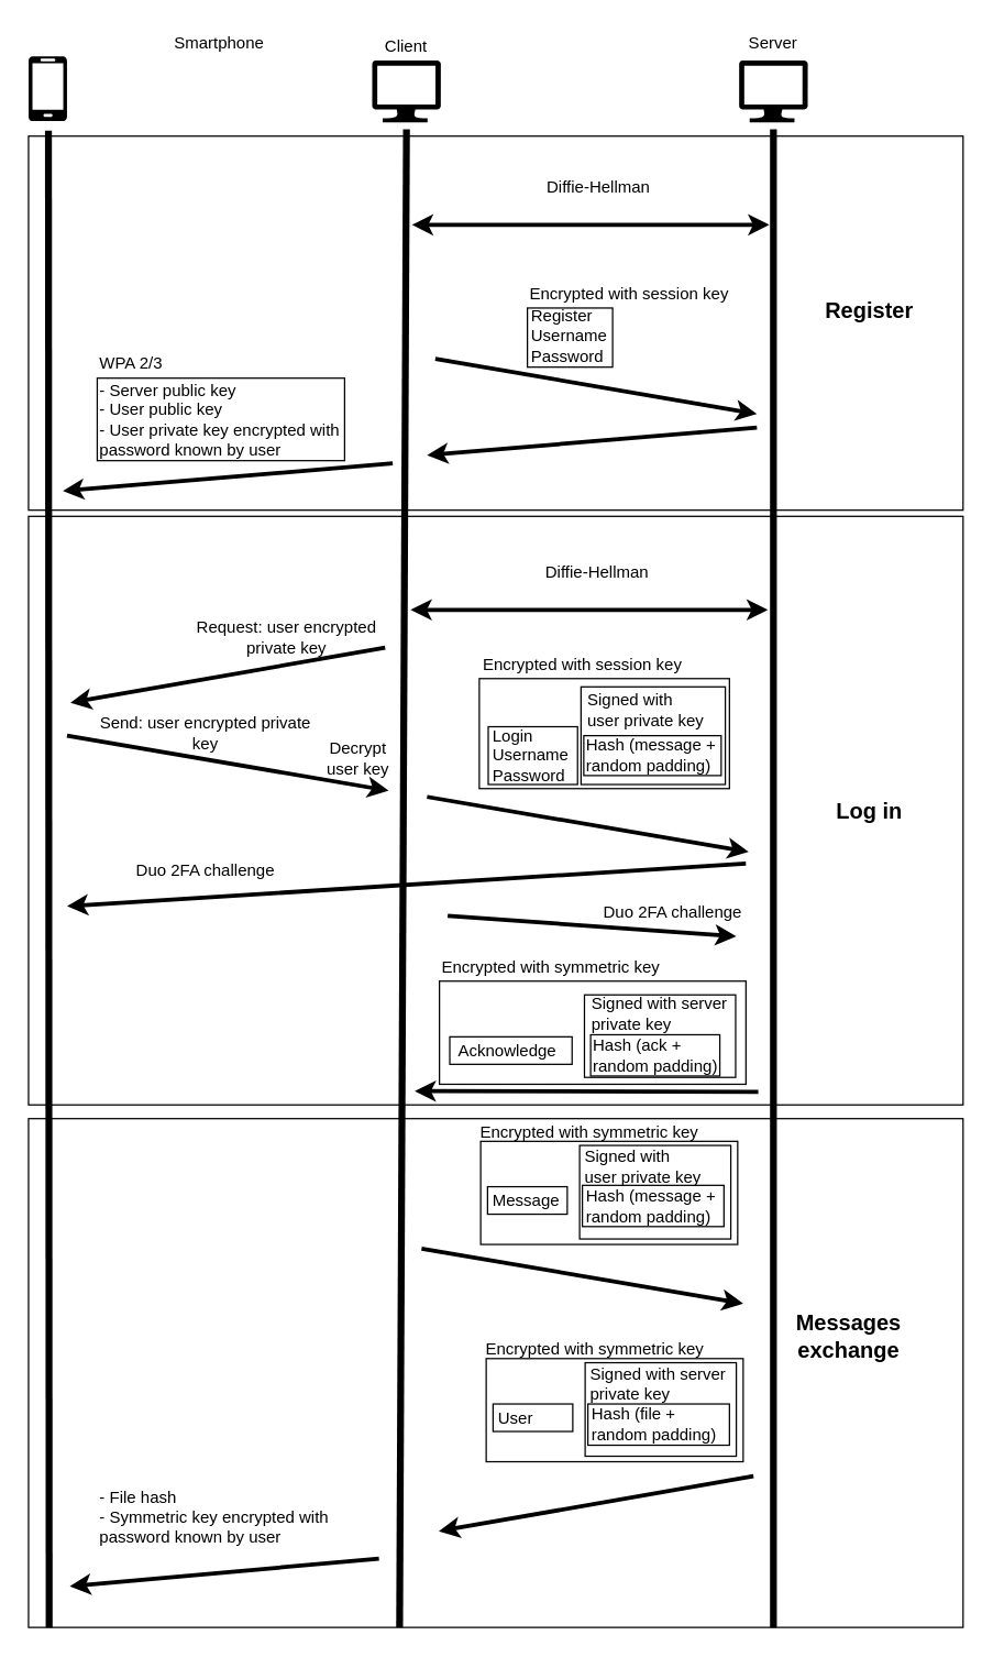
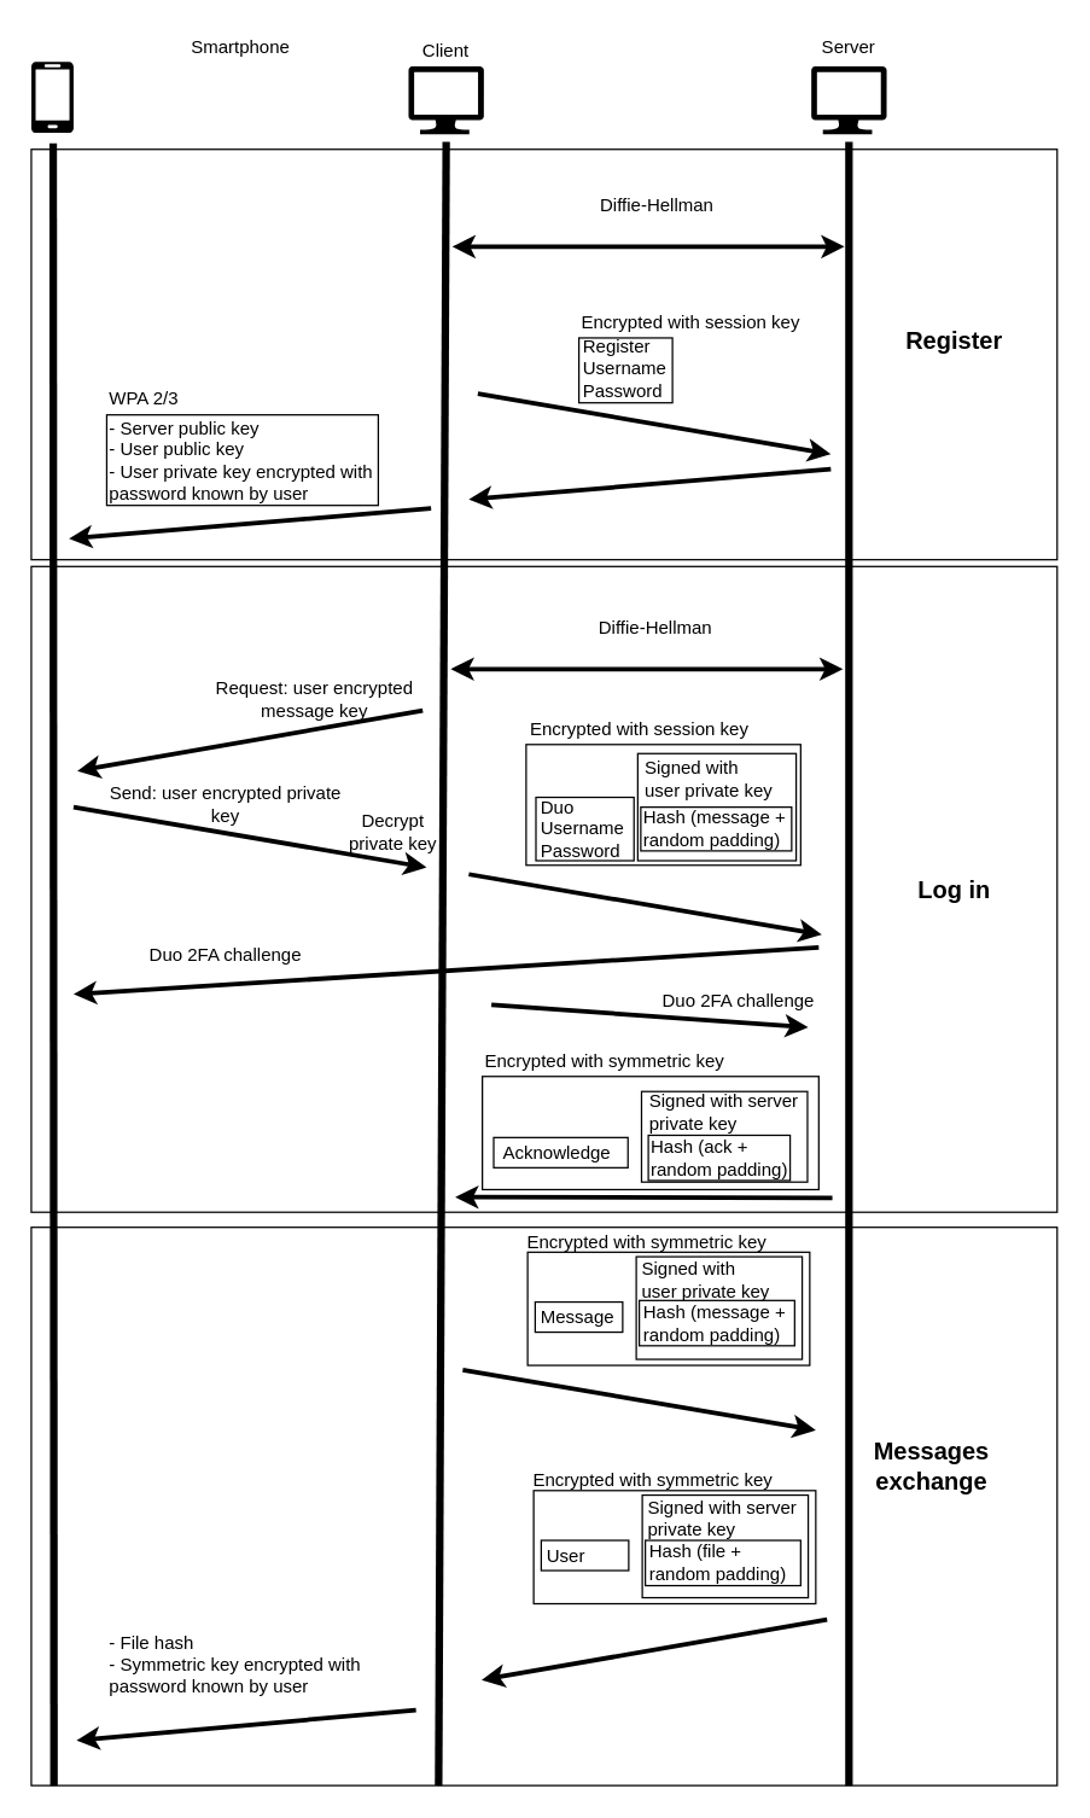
- <mxCell id="34" value="Request: user encrypted private key" style="text;html=1;strokeColor=none;fillColor=none;align=center;verticalAlign=middle;whiteSpace=wrap;rounded=0;" parent="1" vertex="1"><mxGeometry x="123" y="453" width="170" height="20" as="geometry" /></mxCell>
+ <mxCell id="34" value="Request: user encrypted message key" style="text;html=1;strokeColor=none;fillColor=none;align=center;verticalAlign=middle;whiteSpace=wrap;rounded=0;" parent="1" vertex="1"><mxGeometry x="123" y="453" width="170" height="20" as="geometry" /></mxCell>
- <mxCell id="31" value="Login&lt;br&gt;Username&lt;br&gt;Password" style="text;html=1;strokeColor=none;fillColor=none;align=left;verticalAlign=middle;whiteSpace=wrap;rounded=0;" parent="1" vertex="1"><mxGeometry x="356" y="538.5" width="40" height="20" as="geometry" /></mxCell>
+ <mxCell id="31" value="Duo&lt;br&gt;Username&lt;br&gt;Password" style="text;html=1;strokeColor=none;fillColor=none;align=left;verticalAlign=middle;whiteSpace=wrap;rounded=0;" parent="1" vertex="1"><mxGeometry x="356" y="538.5" width="40" height="20" as="geometry" /></mxCell>
- <mxCell id="68" value="Decrypt user key" style="text;html=1;strokeColor=none;fillColor=none;align=center;verticalAlign=middle;whiteSpace=wrap;rounded=0;" vertex="1" parent="1"><mxGeometry x="227" y="540.5" width="66" height="20" as="geometry" /></mxCell>
+ <mxCell id="68" value="Decrypt private key" style="text;html=1;strokeColor=none;fillColor=none;align=center;verticalAlign=middle;whiteSpace=wrap;rounded=0;" vertex="1" parent="1"><mxGeometry x="227" y="540.5" width="66" height="20" as="geometry" /></mxCell>
